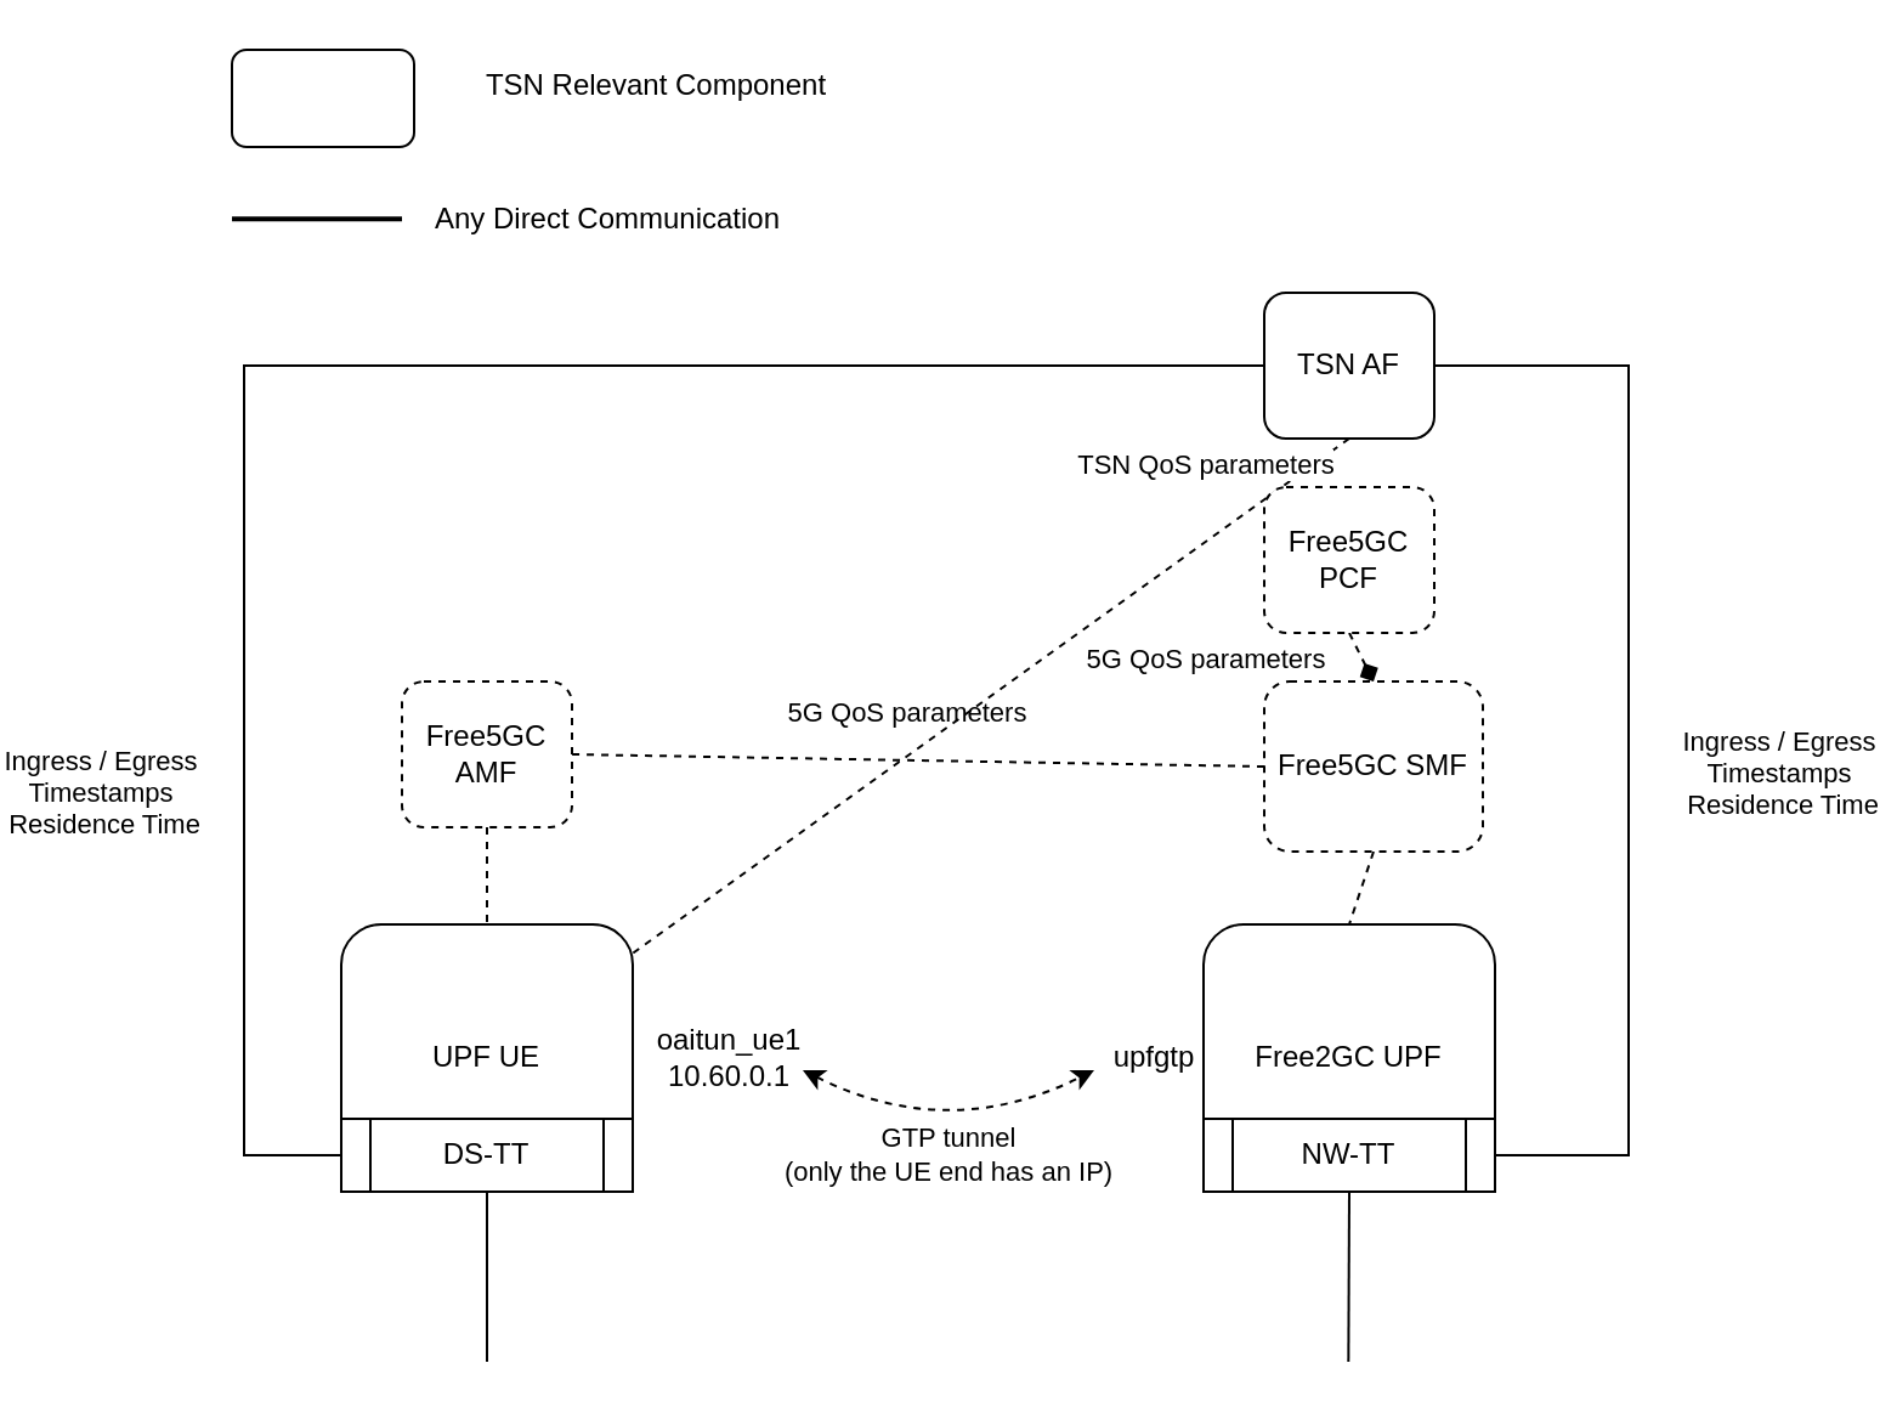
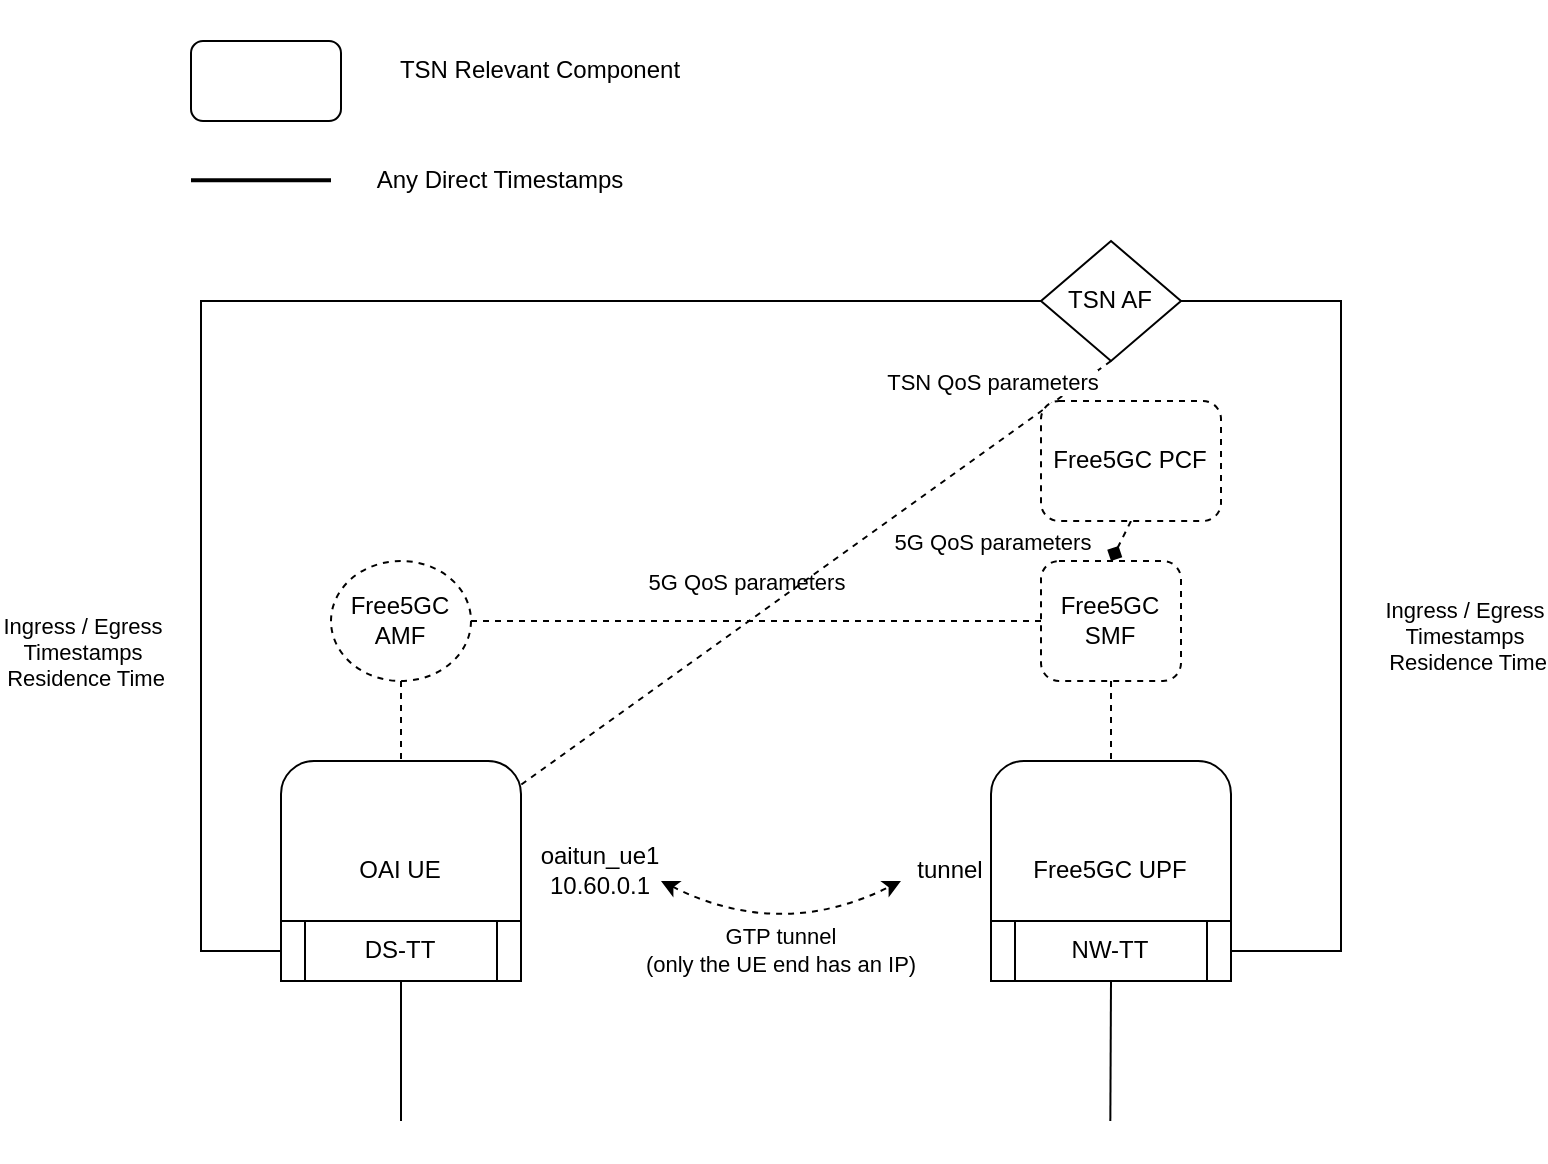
- <mxCell id="30" value="Any Direct Communication" style="text;html=1;strokeColor=none;fillColor=none;align=center;verticalAlign=middle;whiteSpace=wrap;rounded=0;" vertex="1" parent="1"><mxGeometry x="95" y="75" width="160" height="30" as="geometry" /></mxCell>
+ <mxCell id="30" value="Any Direct Timestamps" style="text;html=1;strokeColor=none;fillColor=none;align=center;verticalAlign=middle;whiteSpace=wrap;rounded=0;" vertex="1" parent="1"><mxGeometry x="95" y="75" width="160" height="30" as="geometry" /></mxCell>
- <mxCell id="12" value="TSN AF" style="rounded=1;whiteSpace=wrap;html=1;" vertex="1" parent="1"><mxGeometry x="445" y="120" width="70" height="60" as="geometry" /></mxCell>
+ <mxCell id="12" value="TSN AF" style="rhombus;whiteSpace=wrap;html=1;" vertex="1" parent="1"><mxGeometry x="445" y="120" width="70" height="60" as="geometry" /></mxCell>
- <mxCell id="21" value="Free5GC PCF" style="rounded=1;whiteSpace=wrap;html=1;dashed=1;" vertex="1" parent="1"><mxGeometry x="445" y="200" width="70" height="60" as="geometry" /></mxCell>
+ <mxCell id="21" value="Free5GC PCF" style="rounded=1;whiteSpace=wrap;html=1;dashed=1;" vertex="1" parent="1"><mxGeometry x="445" y="200" width="90" height="60" as="geometry" /></mxCell>
- <mxCell id="9" value="Free5GC AMF" style="rounded=1;whiteSpace=wrap;html=1;dashed=1;" vertex="1" parent="1"><mxGeometry x="90" y="280" width="70" height="60" as="geometry" /></mxCell>
+ <mxCell id="9" value="Free5GC AMF" style="ellipse;whiteSpace=wrap;html=1;dashed=1;" vertex="1" parent="1"><mxGeometry x="90" y="280" width="70" height="60" as="geometry" /></mxCell>
- <mxCell id="10" value="Free5GC SMF" style="rounded=1;whiteSpace=wrap;html=1;dashed=1;" vertex="1" parent="1"><mxGeometry x="445" y="280" width="90" height="70" as="geometry" /></mxCell>
+ <mxCell id="10" value="Free5GC SMF" style="rounded=1;whiteSpace=wrap;html=1;dashed=1;" vertex="1" parent="1"><mxGeometry x="445" y="280" width="70" height="60" as="geometry" /></mxCell>
- <mxCell id="3" value="UPF UE" style="rounded=1;whiteSpace=wrap;html=1;" vertex="1" parent="1"><mxGeometry x="65" y="380" width="120" height="110" as="geometry" /></mxCell>
+ <mxCell id="3" value="OAI UE" style="rounded=1;whiteSpace=wrap;html=1;" vertex="1" parent="1"><mxGeometry x="65" y="380" width="120" height="110" as="geometry" /></mxCell>
- <mxCell id="6" value="upfgtp" style="text;html=1;strokeColor=none;fillColor=none;align=center;verticalAlign=middle;whiteSpace=wrap;rounded=0;" vertex="1" parent="1"><mxGeometry x="375" y="420" width="50" height="30" as="geometry" /></mxCell>
+ <mxCell id="6" value="tunnel" style="text;html=1;strokeColor=none;fillColor=none;align=center;verticalAlign=middle;whiteSpace=wrap;rounded=0;" vertex="1" parent="1"><mxGeometry x="375" y="420" width="50" height="30" as="geometry" /></mxCell>
- <mxCell id="4" value="Free2GC UPF" style="rounded=1;whiteSpace=wrap;html=1;" vertex="1" parent="1"><mxGeometry x="420" y="380" width="120" height="110" as="geometry" /></mxCell>
+ <mxCell id="4" value="Free5GC UPF" style="rounded=1;whiteSpace=wrap;html=1;" vertex="1" parent="1"><mxGeometry x="420" y="380" width="120" height="110" as="geometry" /></mxCell>
